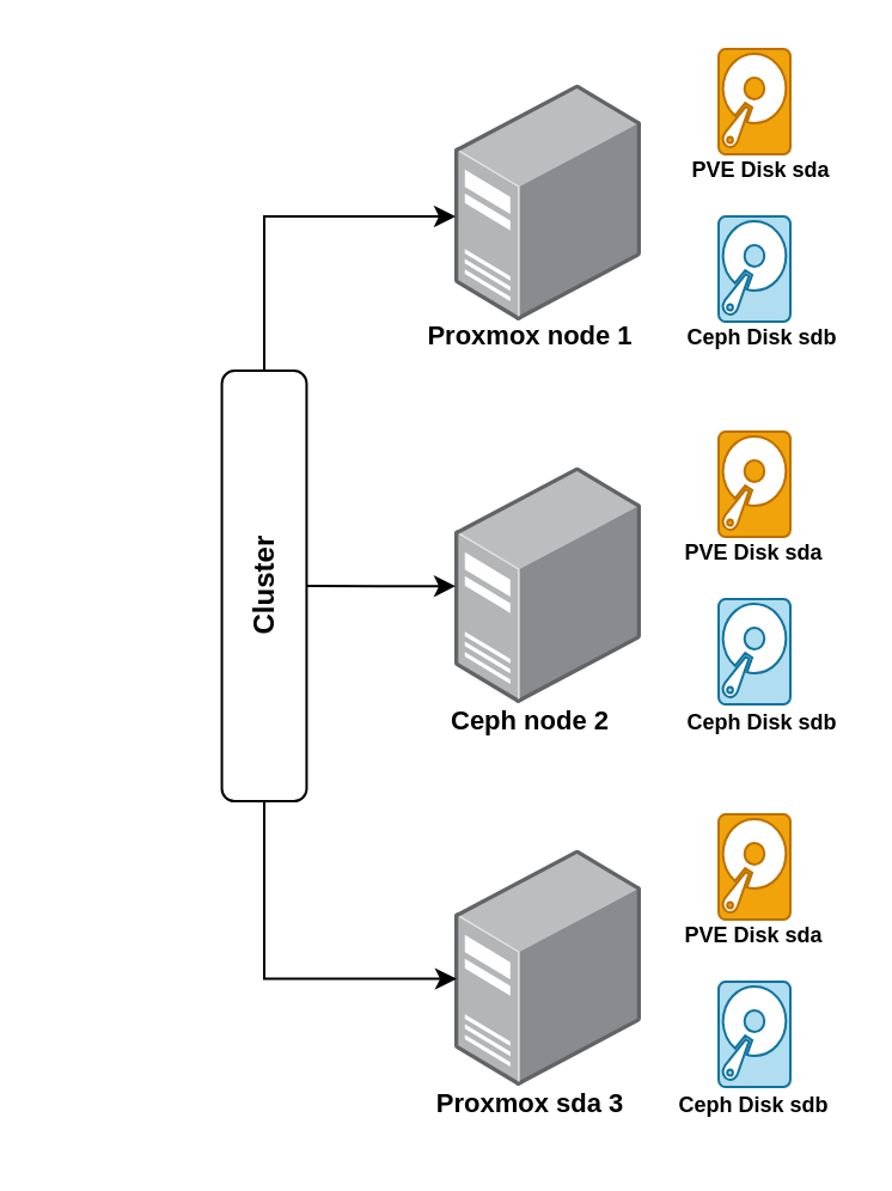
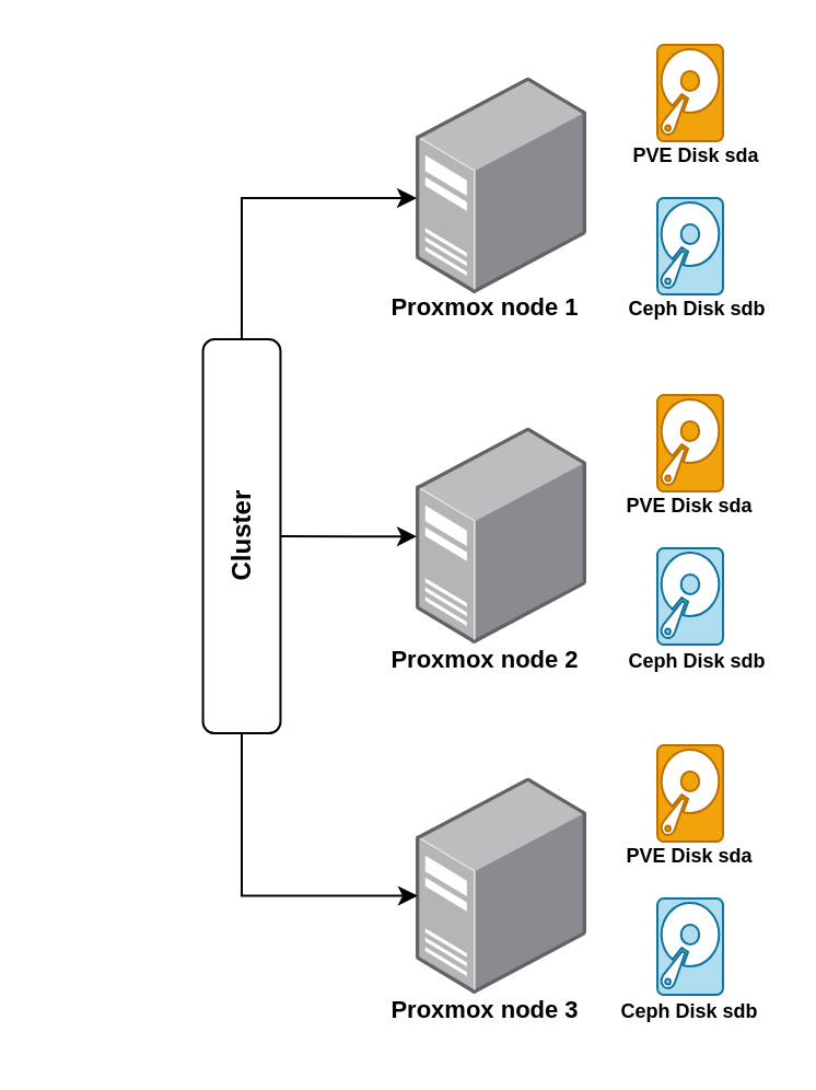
- <mxCell id="22" value="&lt;b&gt;&lt;font style=&quot;font-size: 11px;&quot;&gt;Ceph node 2&lt;/font&gt;&lt;/b&gt;" style="text;html=1;align=center;verticalAlign=middle;resizable=0;points=[];autosize=1;strokeColor=none;fillColor=none;" vertex="1" parent="1"><mxGeometry x="166" y="286" width="110" height="30" as="geometry" /></mxCell>
+ <mxCell id="22" value="&lt;b&gt;&lt;font style=&quot;font-size: 11px;&quot;&gt;Proxmox node 2&lt;/font&gt;&lt;/b&gt;" style="text;html=1;align=center;verticalAlign=middle;resizable=0;points=[];autosize=1;strokeColor=none;fillColor=none;" vertex="1" parent="1"><mxGeometry x="166" y="286" width="110" height="30" as="geometry" /></mxCell>
- <mxCell id="23" value="&lt;b&gt;&lt;font style=&quot;font-size: 11px;&quot;&gt;Proxmox sda 3&lt;/font&gt;&lt;/b&gt;" style="text;html=1;align=center;verticalAlign=middle;resizable=0;points=[];autosize=1;strokeColor=none;fillColor=none;" vertex="1" parent="1"><mxGeometry x="166" y="446" width="110" height="30" as="geometry" /></mxCell>
+ <mxCell id="23" value="&lt;b&gt;&lt;font style=&quot;font-size: 11px;&quot;&gt;Proxmox node 3&lt;/font&gt;&lt;/b&gt;" style="text;html=1;align=center;verticalAlign=middle;resizable=0;points=[];autosize=1;strokeColor=none;fillColor=none;" vertex="1" parent="1"><mxGeometry x="166" y="446" width="110" height="30" as="geometry" /></mxCell>
